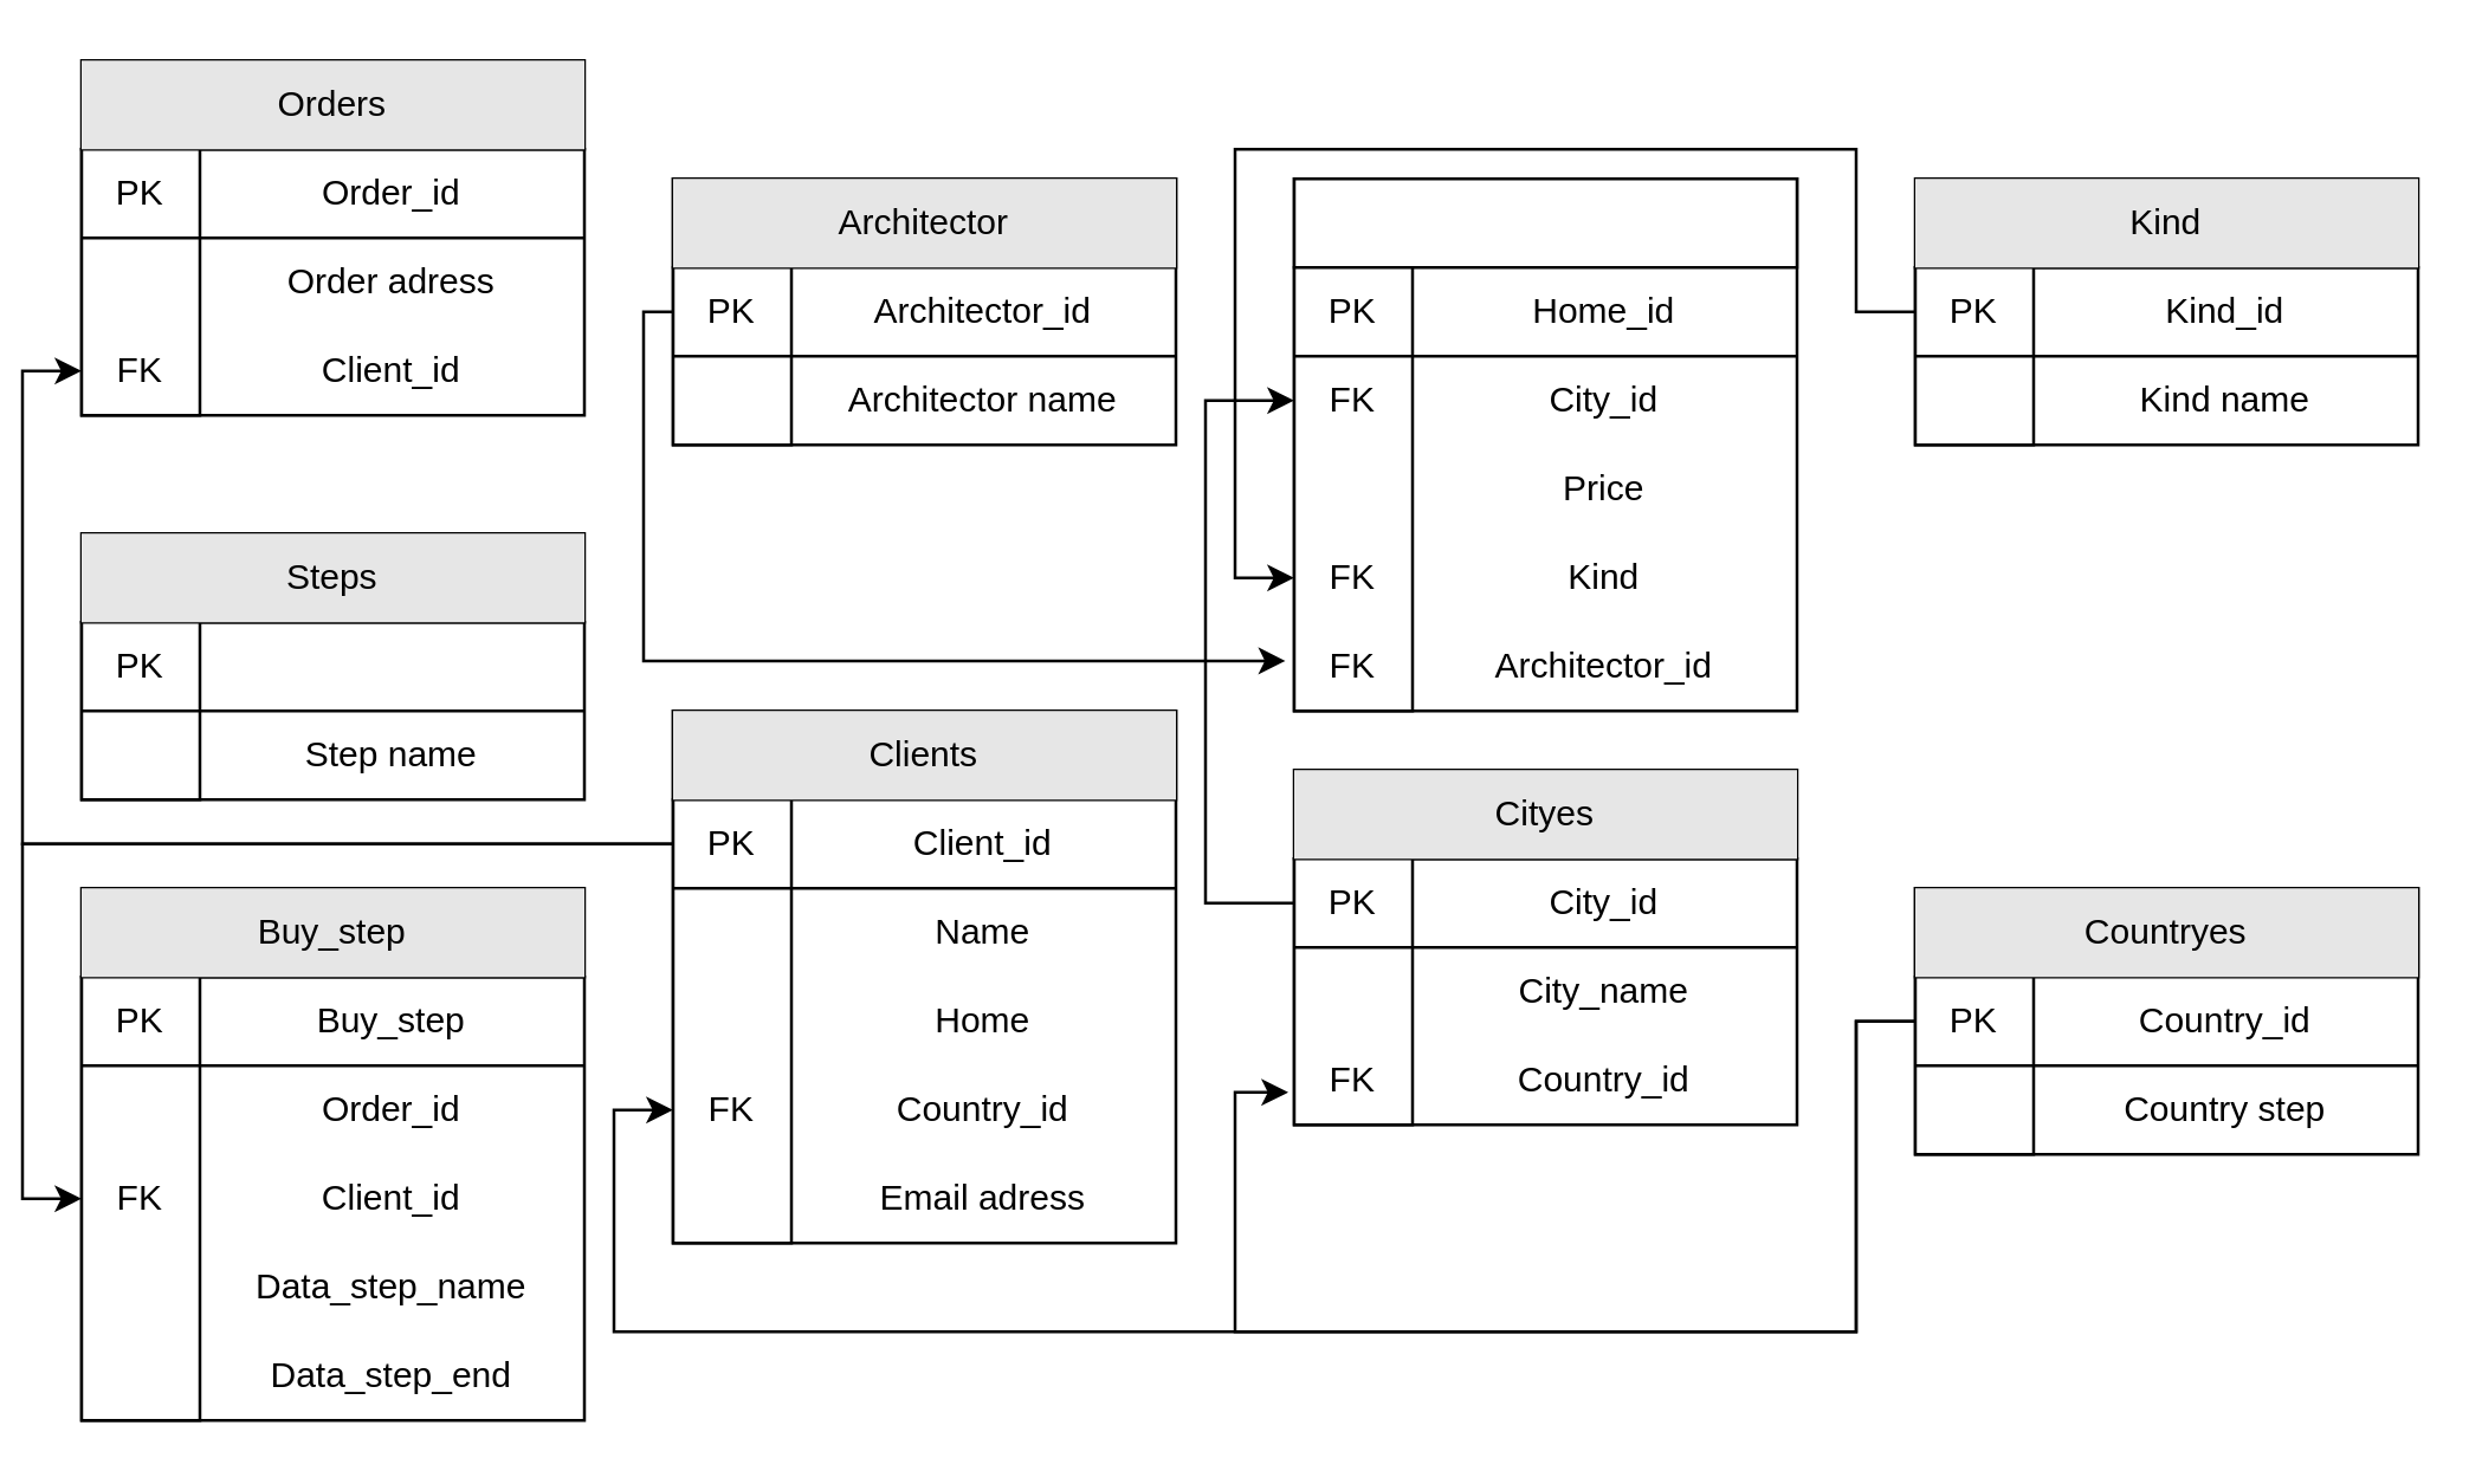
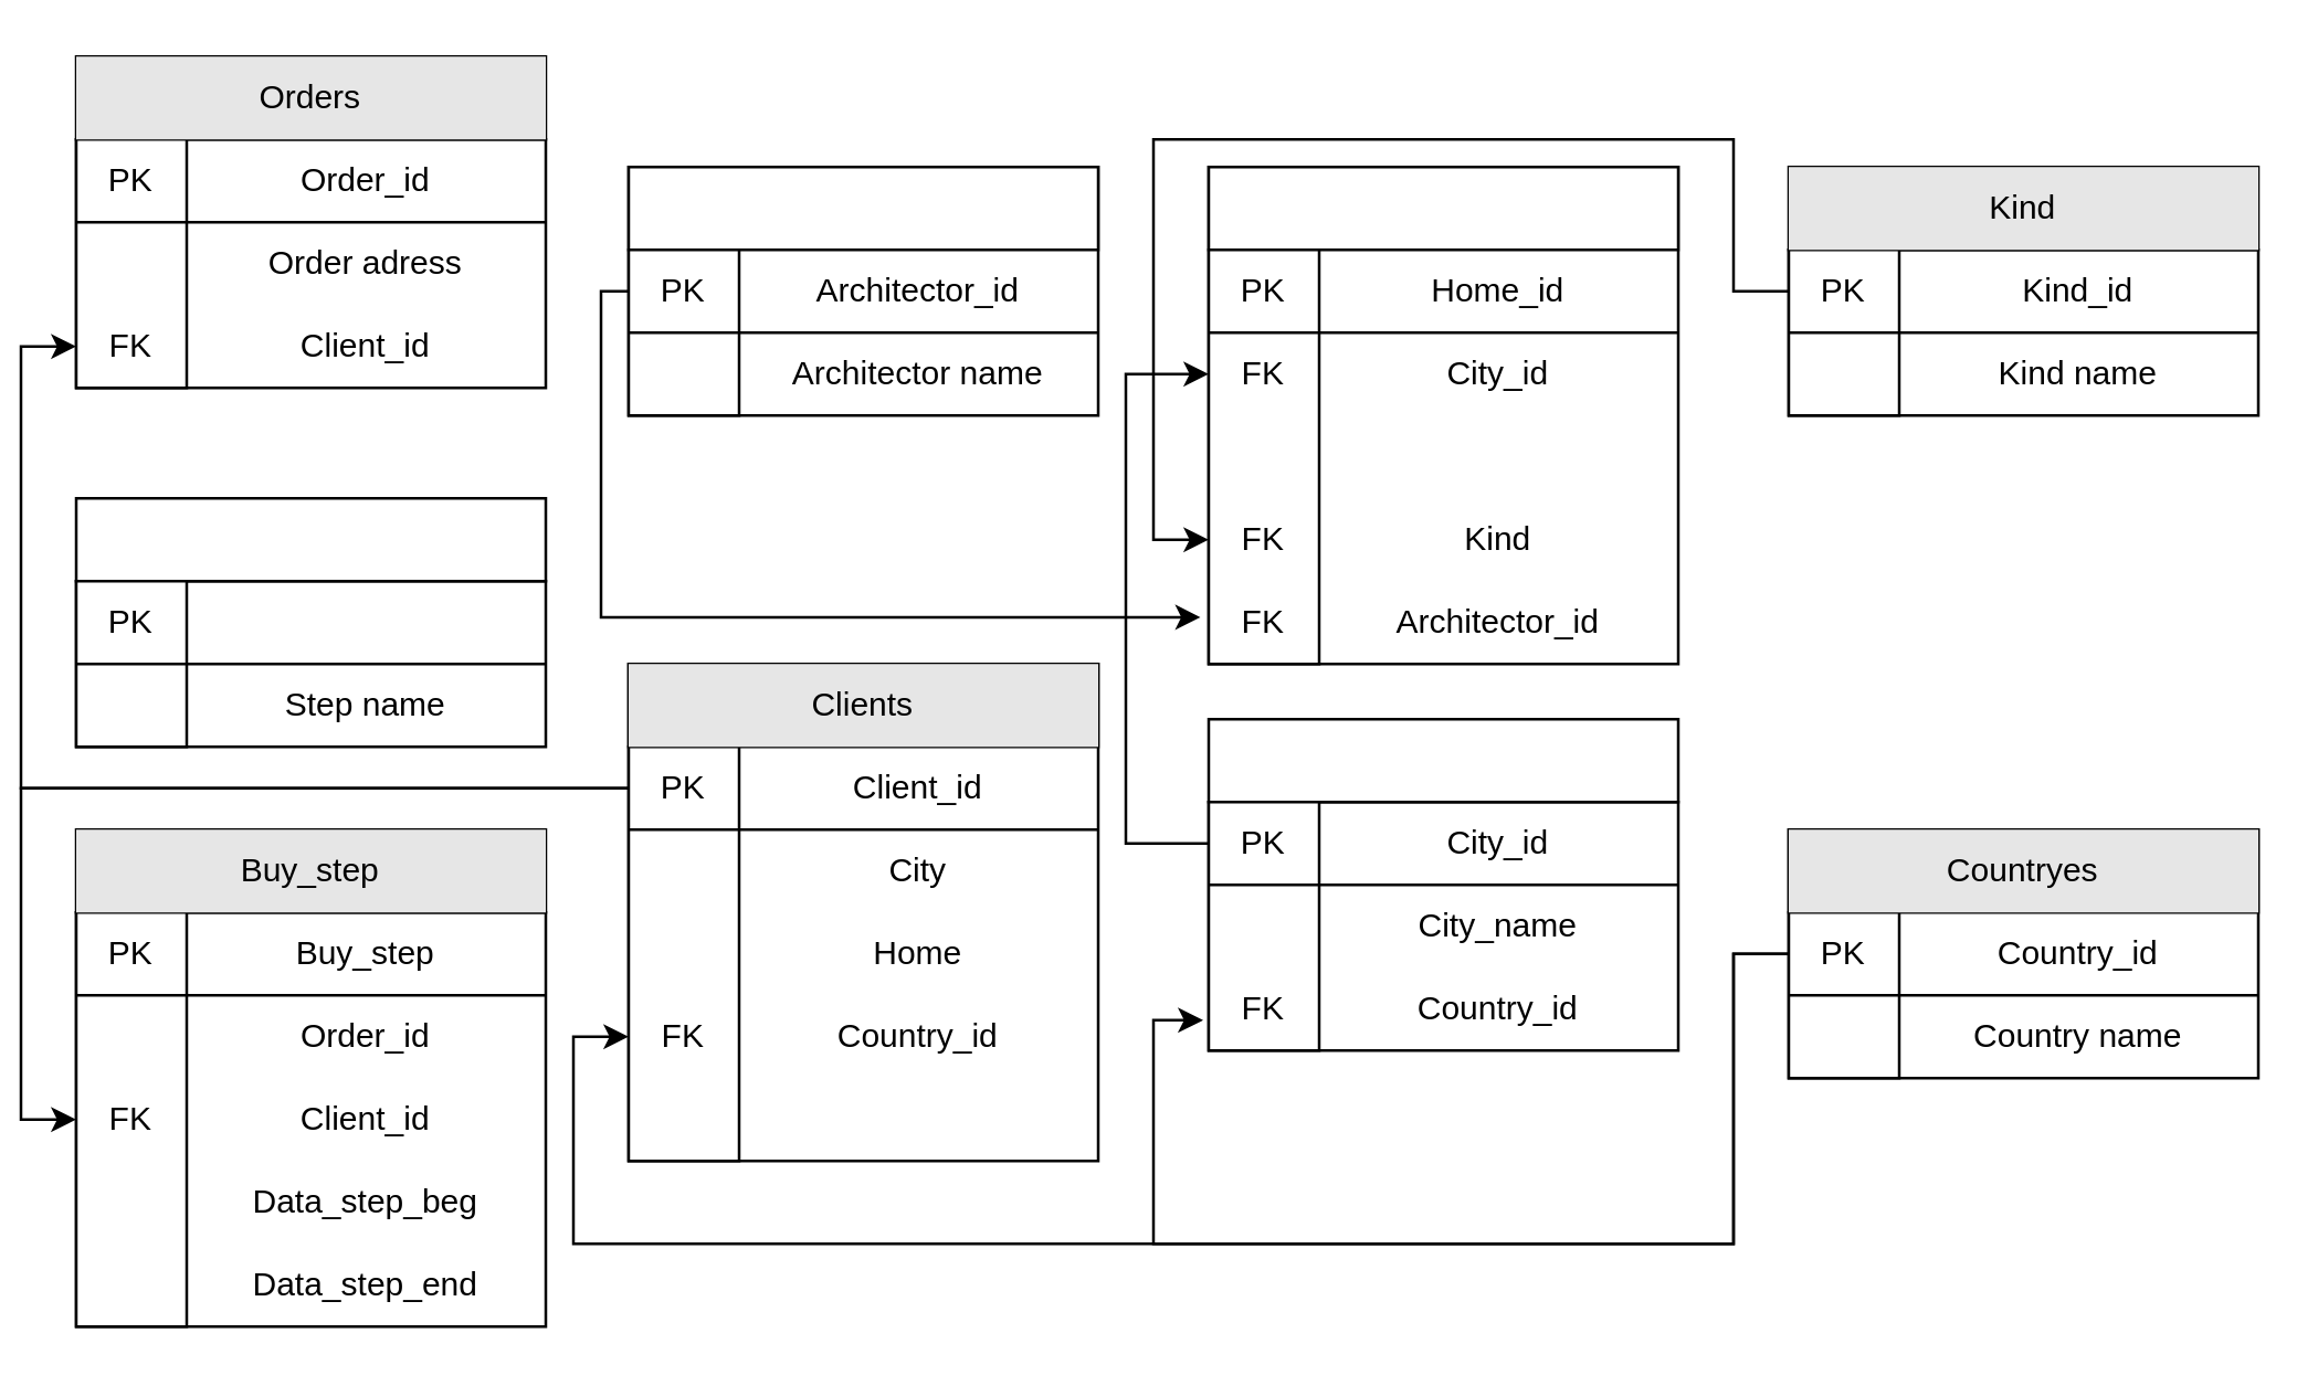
- <mxCell id="48" value="Architector" style="text;html=1;strokeColor=none;fillColor=#E6E6E6;align=center;verticalAlign=middle;whiteSpace=wrap;rounded=0;" vertex="1" parent="1"><mxGeometry x="220" y="60" width="170" height="30" as="geometry" /></mxCell>
- <mxCell id="43" value="Price" style="text;html=1;strokeColor=none;fillColor=none;align=center;verticalAlign=middle;whiteSpace=wrap;rounded=0;" vertex="1" parent="1"><mxGeometry x="470" y="150" width="130" height="30" as="geometry" /></mxCell>
- <mxCell id="80" value="Steps" style="text;html=1;strokeColor=none;fillColor=#E6E6E6;align=center;verticalAlign=middle;whiteSpace=wrap;rounded=0;" vertex="1" parent="1"><mxGeometry x="20" y="180" width="170" height="30" as="geometry" /></mxCell>
- <mxCell id="29" value="Cityes" style="text;html=1;strokeColor=none;fillColor=#E6E6E6;align=center;verticalAlign=middle;whiteSpace=wrap;rounded=0;" vertex="1" parent="1"><mxGeometry x="430" y="260" width="170" height="30" as="geometry" /></mxCell>
- <mxCell id="10" value="Name" style="text;html=1;strokeColor=none;fillColor=none;align=center;verticalAlign=middle;whiteSpace=wrap;rounded=0;" vertex="1" parent="1"><mxGeometry x="260" y="300" width="130" height="30" as="geometry" /></mxCell>
+ <mxCell id="10" value="City" style="text;html=1;strokeColor=none;fillColor=none;align=center;verticalAlign=middle;whiteSpace=wrap;rounded=0;" vertex="1" parent="1"><mxGeometry x="260" y="300" width="130" height="30" as="geometry" /></mxCell>
- <mxCell id="23" value="Country step" style="text;html=1;strokeColor=none;fillColor=none;align=center;verticalAlign=middle;whiteSpace=wrap;rounded=0;" vertex="1" parent="1"><mxGeometry x="680" y="360" width="130" height="30" as="geometry" /></mxCell>
+ <mxCell id="23" value="Country name" style="text;html=1;strokeColor=none;fillColor=none;align=center;verticalAlign=middle;whiteSpace=wrap;rounded=0;" vertex="1" parent="1"><mxGeometry x="680" y="360" width="130" height="30" as="geometry" /></mxCell>
- <mxCell id="13" value="Email adress" style="text;html=1;strokeColor=none;fillColor=none;align=center;verticalAlign=middle;whiteSpace=wrap;rounded=0;" vertex="1" parent="1"><mxGeometry x="260" y="390" width="130" height="30" as="geometry" /></mxCell>
- <mxCell id="94" value="Data_step_name" style="text;html=1;strokeColor=none;fillColor=none;align=center;verticalAlign=middle;whiteSpace=wrap;rounded=0;" vertex="1" parent="1"><mxGeometry x="60" y="420" width="130" height="30" as="geometry" /></mxCell>
+ <mxCell id="94" value="Data_step_beg" style="text;html=1;strokeColor=none;fillColor=none;align=center;verticalAlign=middle;whiteSpace=wrap;rounded=0;" vertex="1" parent="1"><mxGeometry x="60" y="420" width="130" height="30" as="geometry" /></mxCell>
